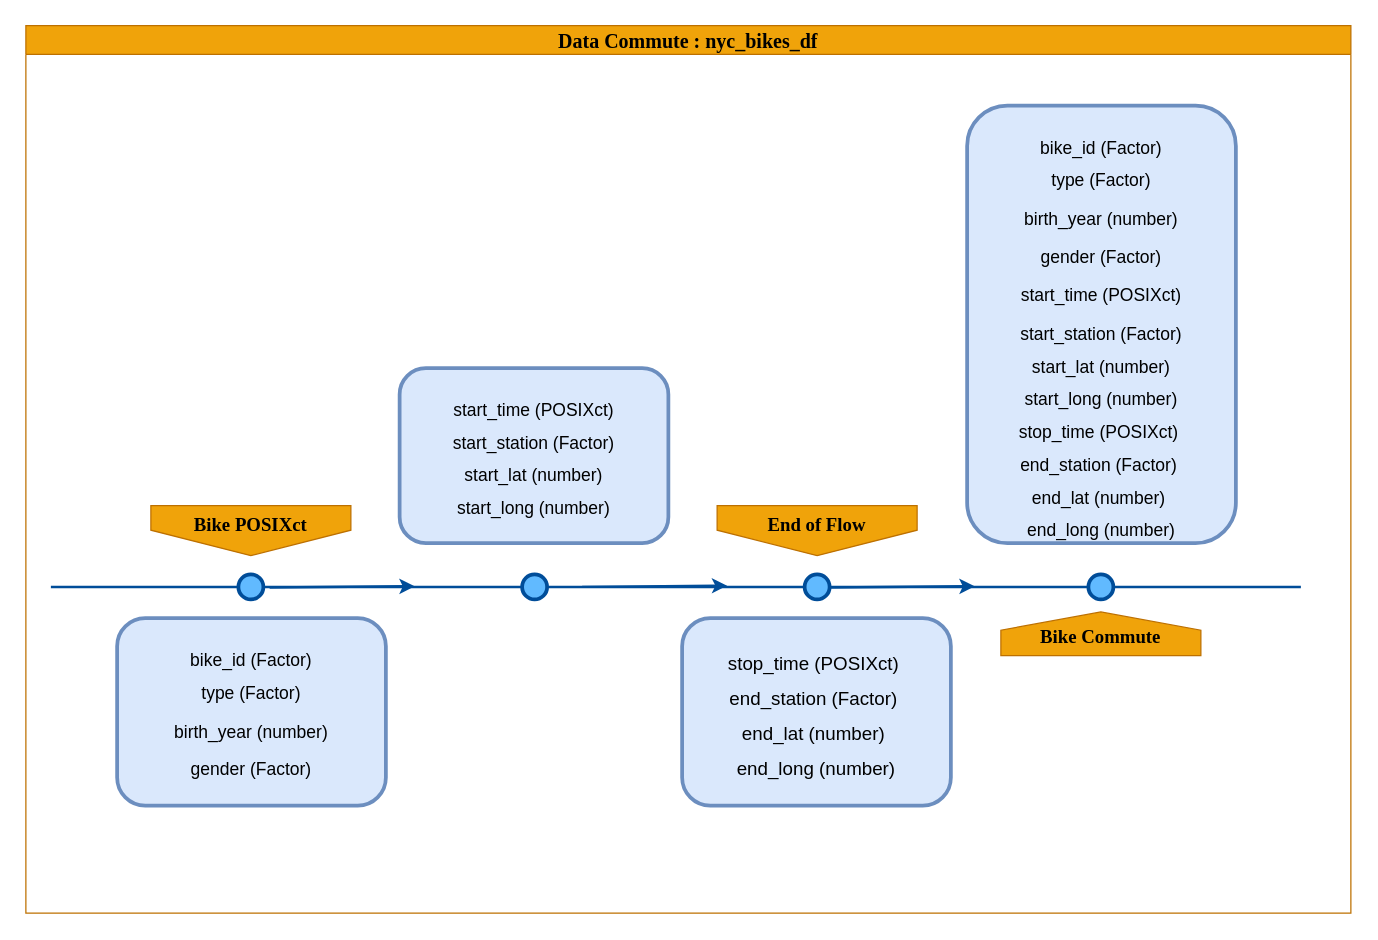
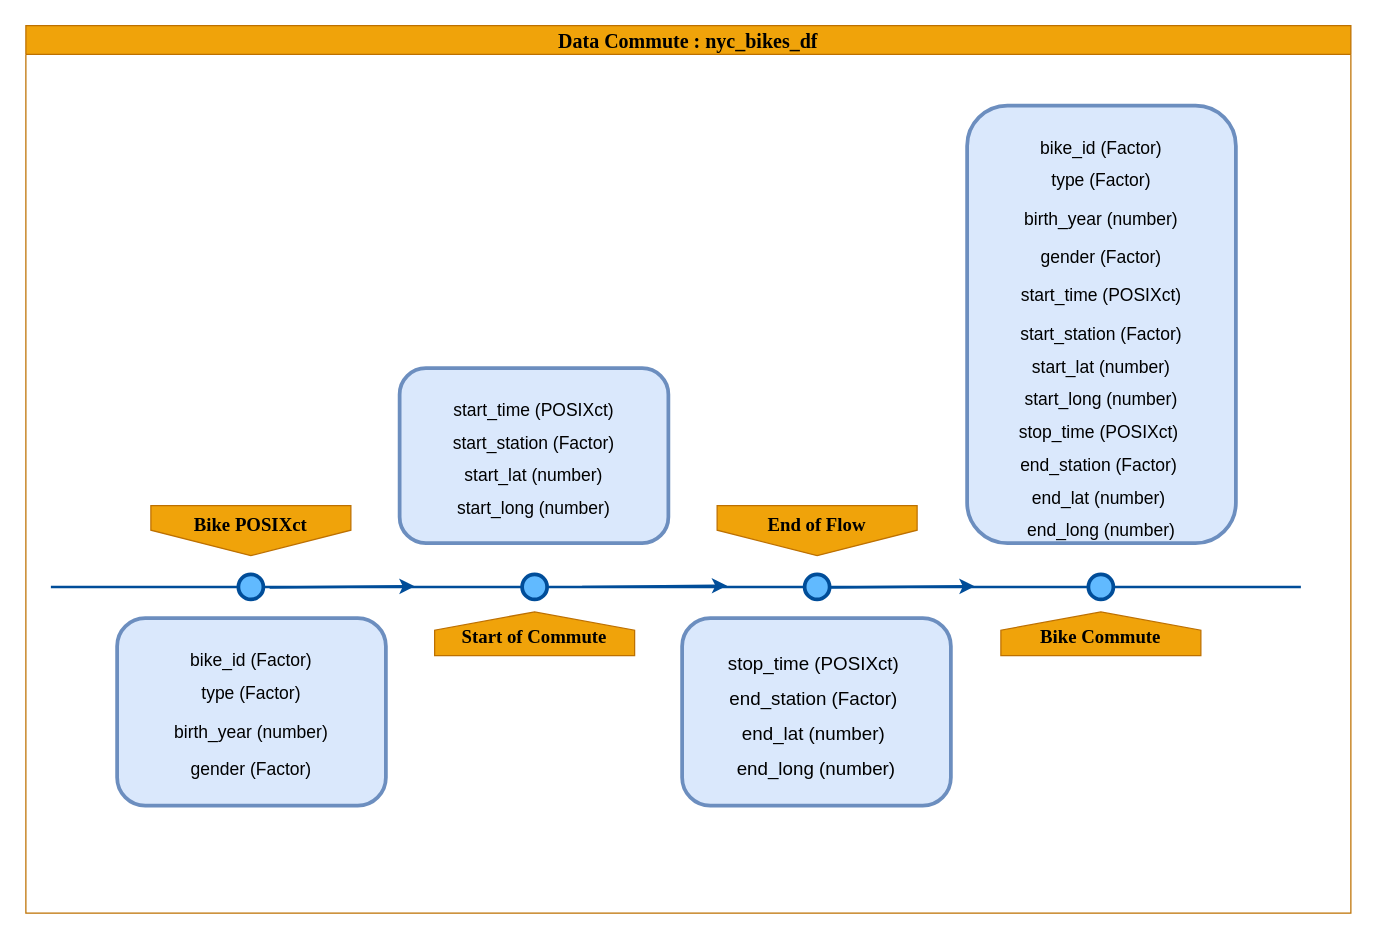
+ <mxCell id="5" value="Start of Commute" style="shape=offPageConnector;whiteSpace=wrap;html=1;fillColor=#f0a30a;fontSize=15;fontColor=#000000;size=0.418;flipV=1;verticalAlign=bottom;strokeColor=#BD7000;spacingBottom=4;fontStyle=1;fontFamily=Georgia;" parent="1" vertex="1"><mxGeometry x="347" y="489" width="160" height="35" as="geometry" /></mxCell>
